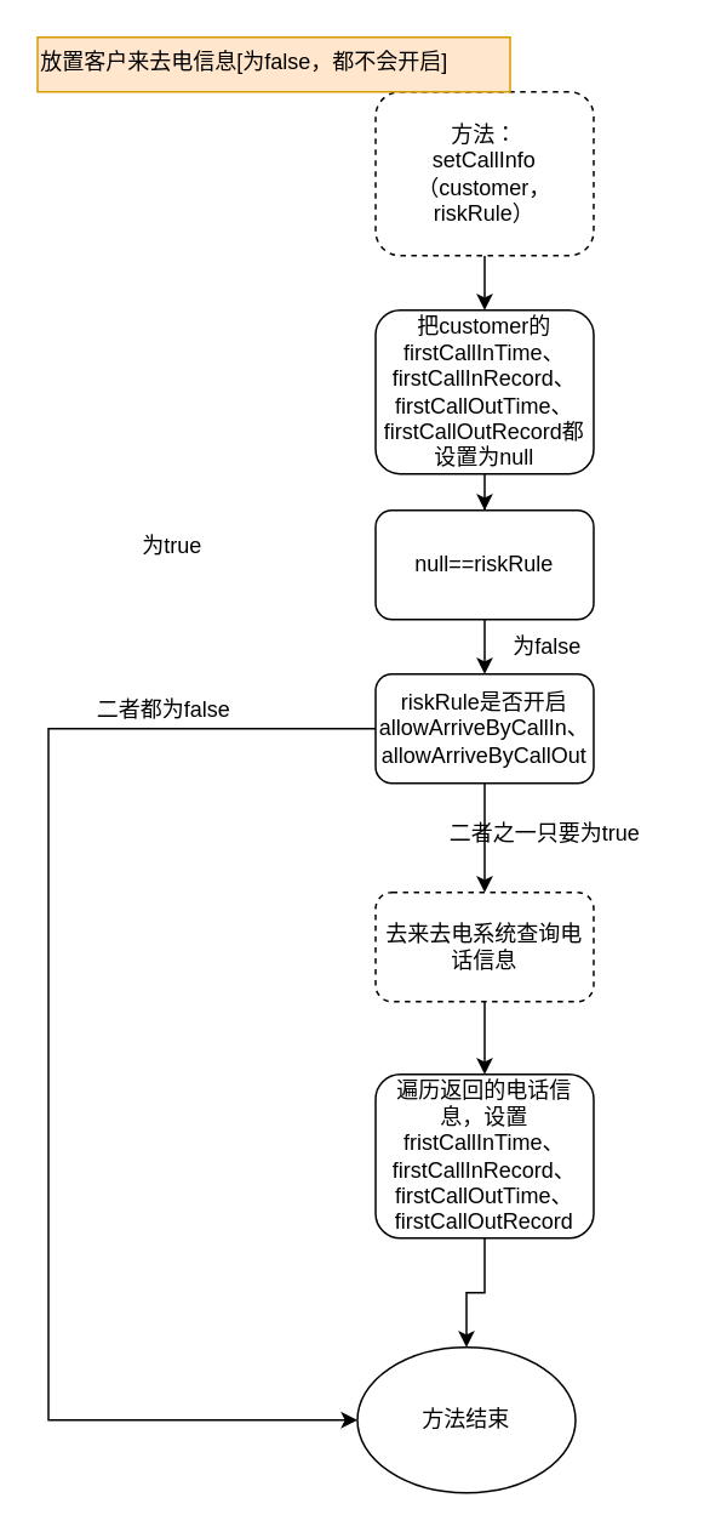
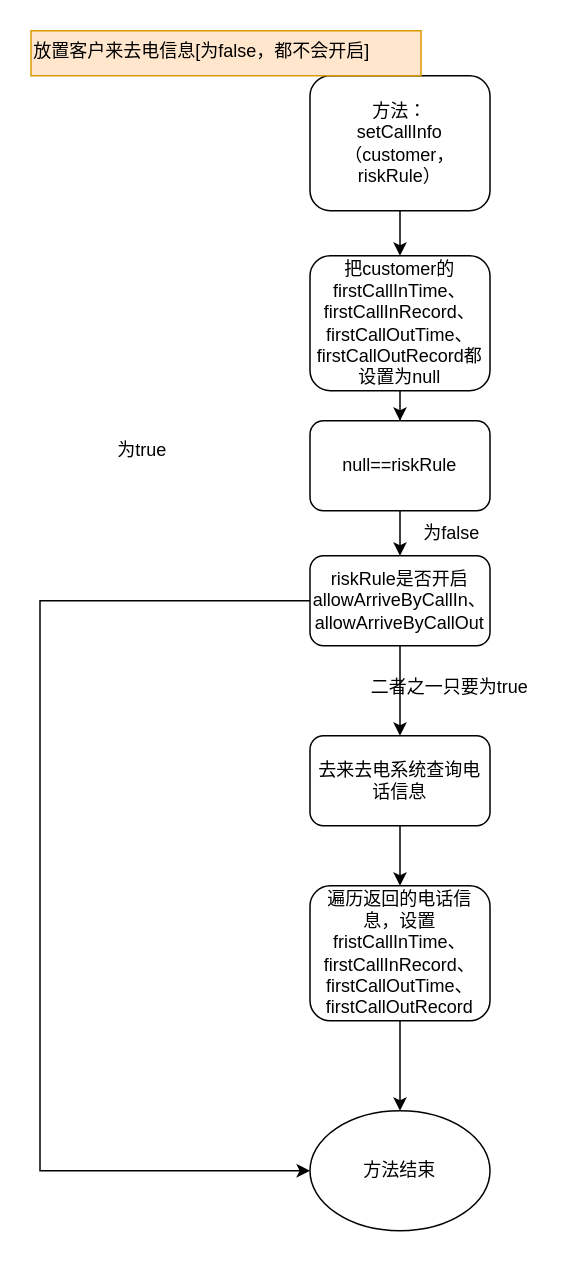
- <mxCell id="3" value="&lt;span style=&quot;text-align: left ; white-space: normal&quot;&gt;方法：&lt;/span&gt;&lt;br style=&quot;text-align: left ; white-space: normal&quot;&gt;&lt;span style=&quot;text-align: left ; white-space: normal&quot;&gt;setCallInfo（customer，riskRule）&lt;/span&gt;" style="rounded=1;whiteSpace=wrap;html=1;dashed=1;" vertex="1" parent="1"><mxGeometry x="206" y="50" width="120" height="90" as="geometry" /></mxCell>
+ <mxCell id="3" value="&lt;span style=&quot;text-align: left ; white-space: normal&quot;&gt;方法：&lt;/span&gt;&lt;br style=&quot;text-align: left ; white-space: normal&quot;&gt;&lt;span style=&quot;text-align: left ; white-space: normal&quot;&gt;setCallInfo（customer，riskRule）&lt;/span&gt;" style="rounded=1;whiteSpace=wrap;html=1;" vertex="1" parent="1"><mxGeometry x="206" y="50" width="120" height="90" as="geometry" /></mxCell>
- <mxCell id="13" value="二者都为false" style="text;html=1;resizable=0;points=[];autosize=1;align=left;verticalAlign=top;spacingTop=-4;" vertex="1" parent="1"><mxGeometry x="51" y="380" width="90" height="20" as="geometry" /></mxCell>
- <mxCell id="15" value="去来去电系统查询电话信息" style="rounded=1;whiteSpace=wrap;html=1;dashed=1;" vertex="1" parent="1"><mxGeometry x="206" y="490" width="120" height="60" as="geometry" /></mxCell>
+ <mxCell id="15" value="去来去电系统查询电话信息" style="rounded=1;whiteSpace=wrap;html=1;" vertex="1" parent="1"><mxGeometry x="206" y="490" width="120" height="60" as="geometry" /></mxCell>
- <mxCell id="8" value="方法结束" style="ellipse;whiteSpace=wrap;html=1;" vertex="1" parent="1"><mxGeometry x="196" y="740" width="120" height="80" as="geometry" /></mxCell>
+ <mxCell id="8" value="方法结束" style="ellipse;whiteSpace=wrap;html=1;" vertex="1" parent="1"><mxGeometry x="206" y="740" width="120" height="80" as="geometry" /></mxCell>
